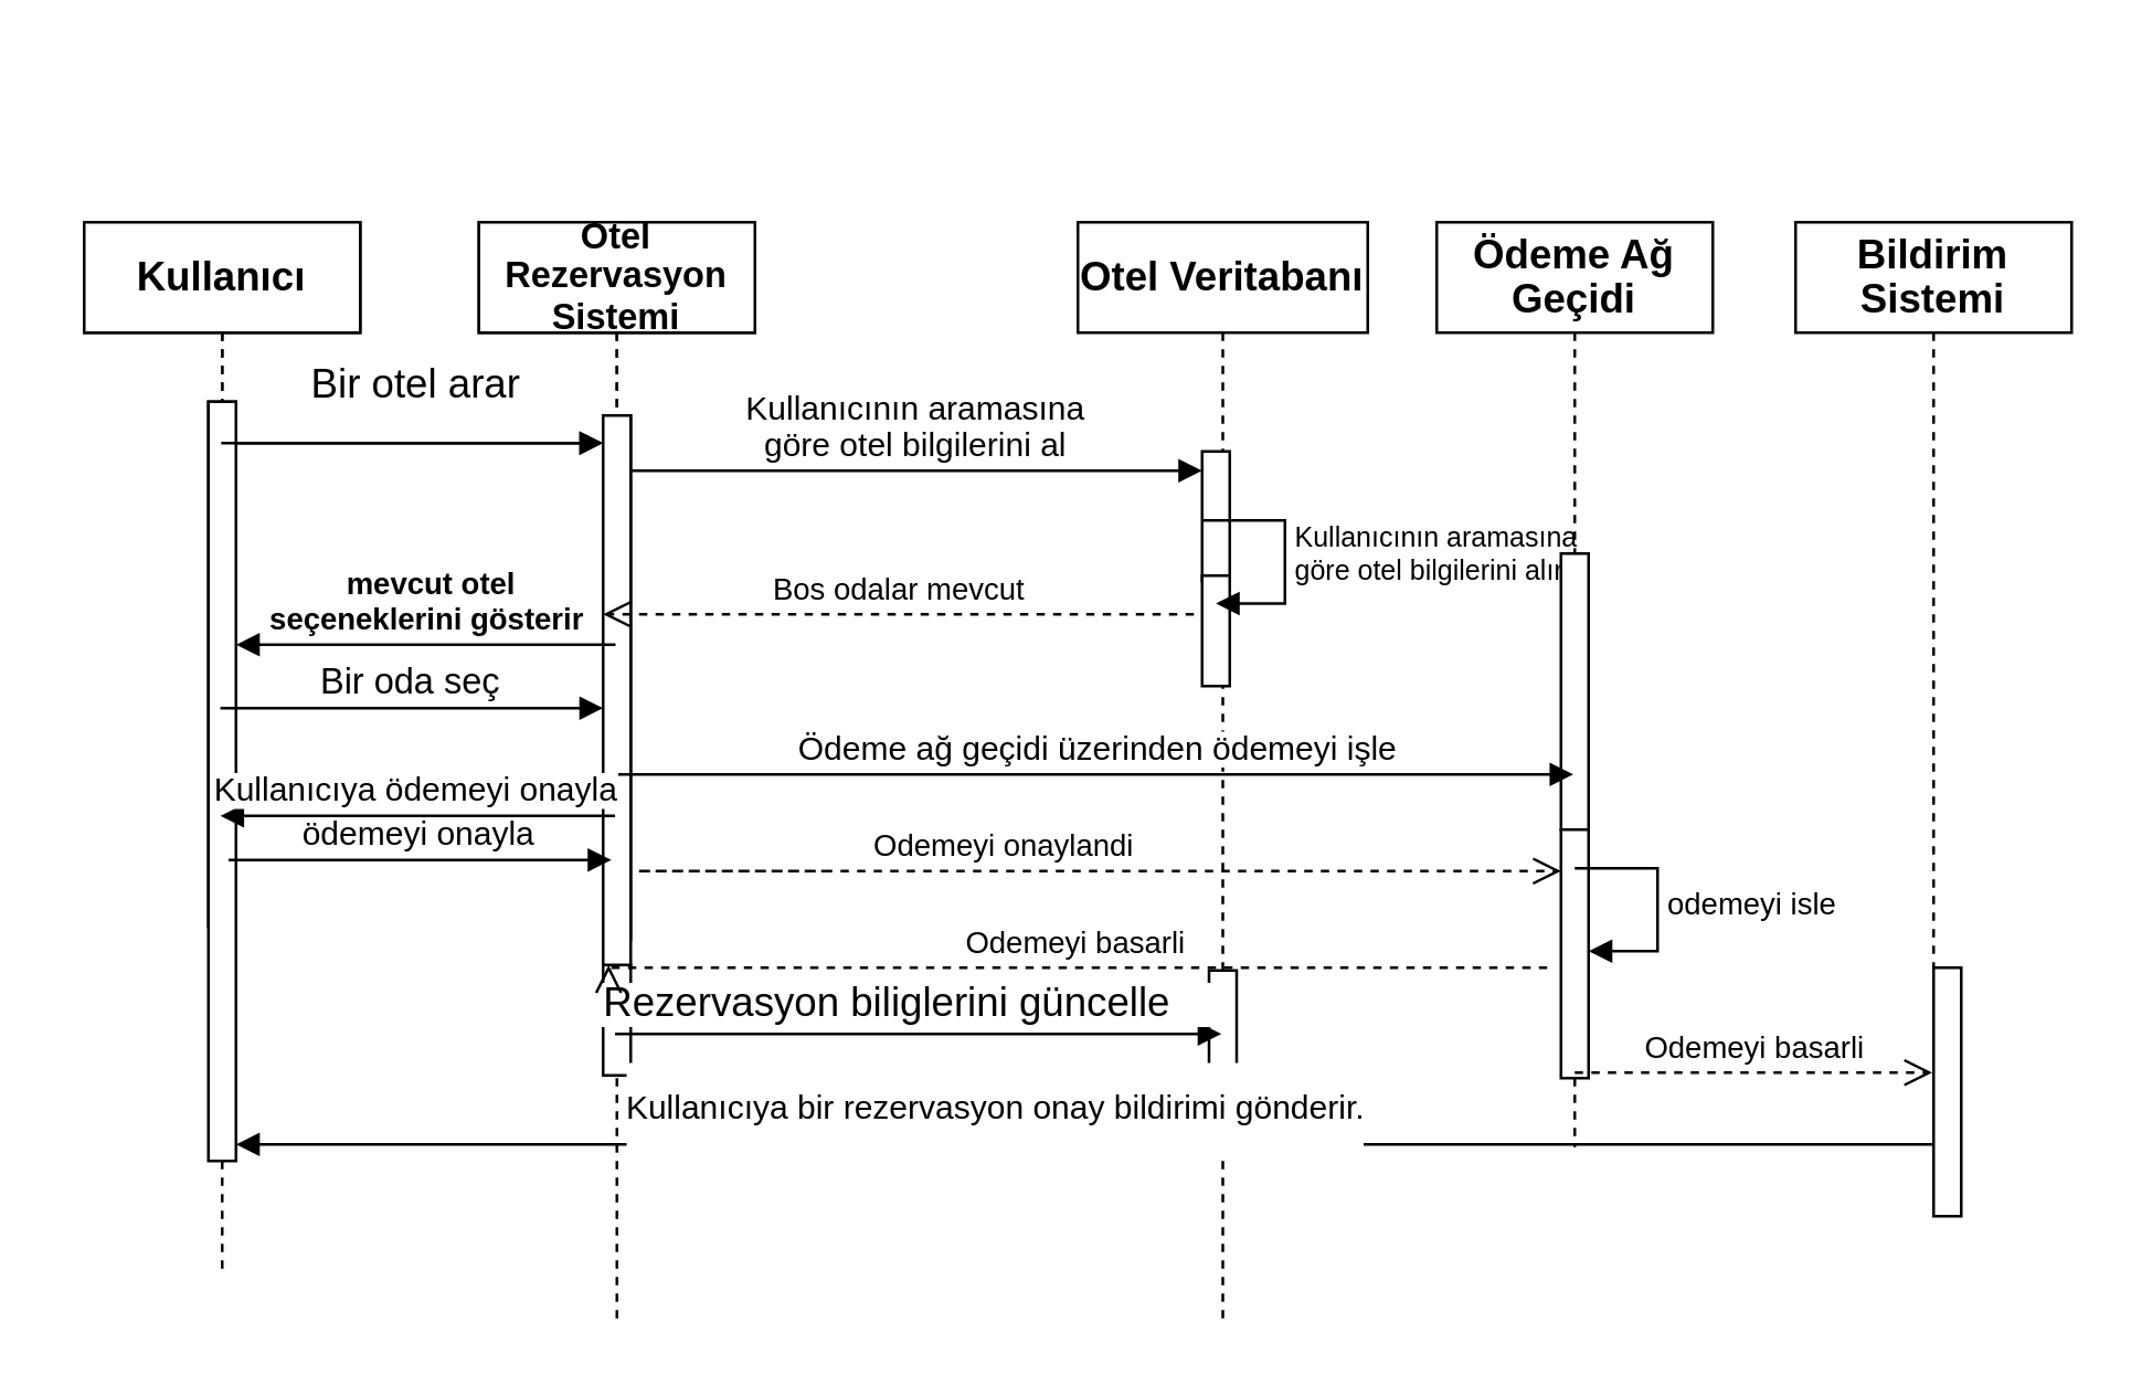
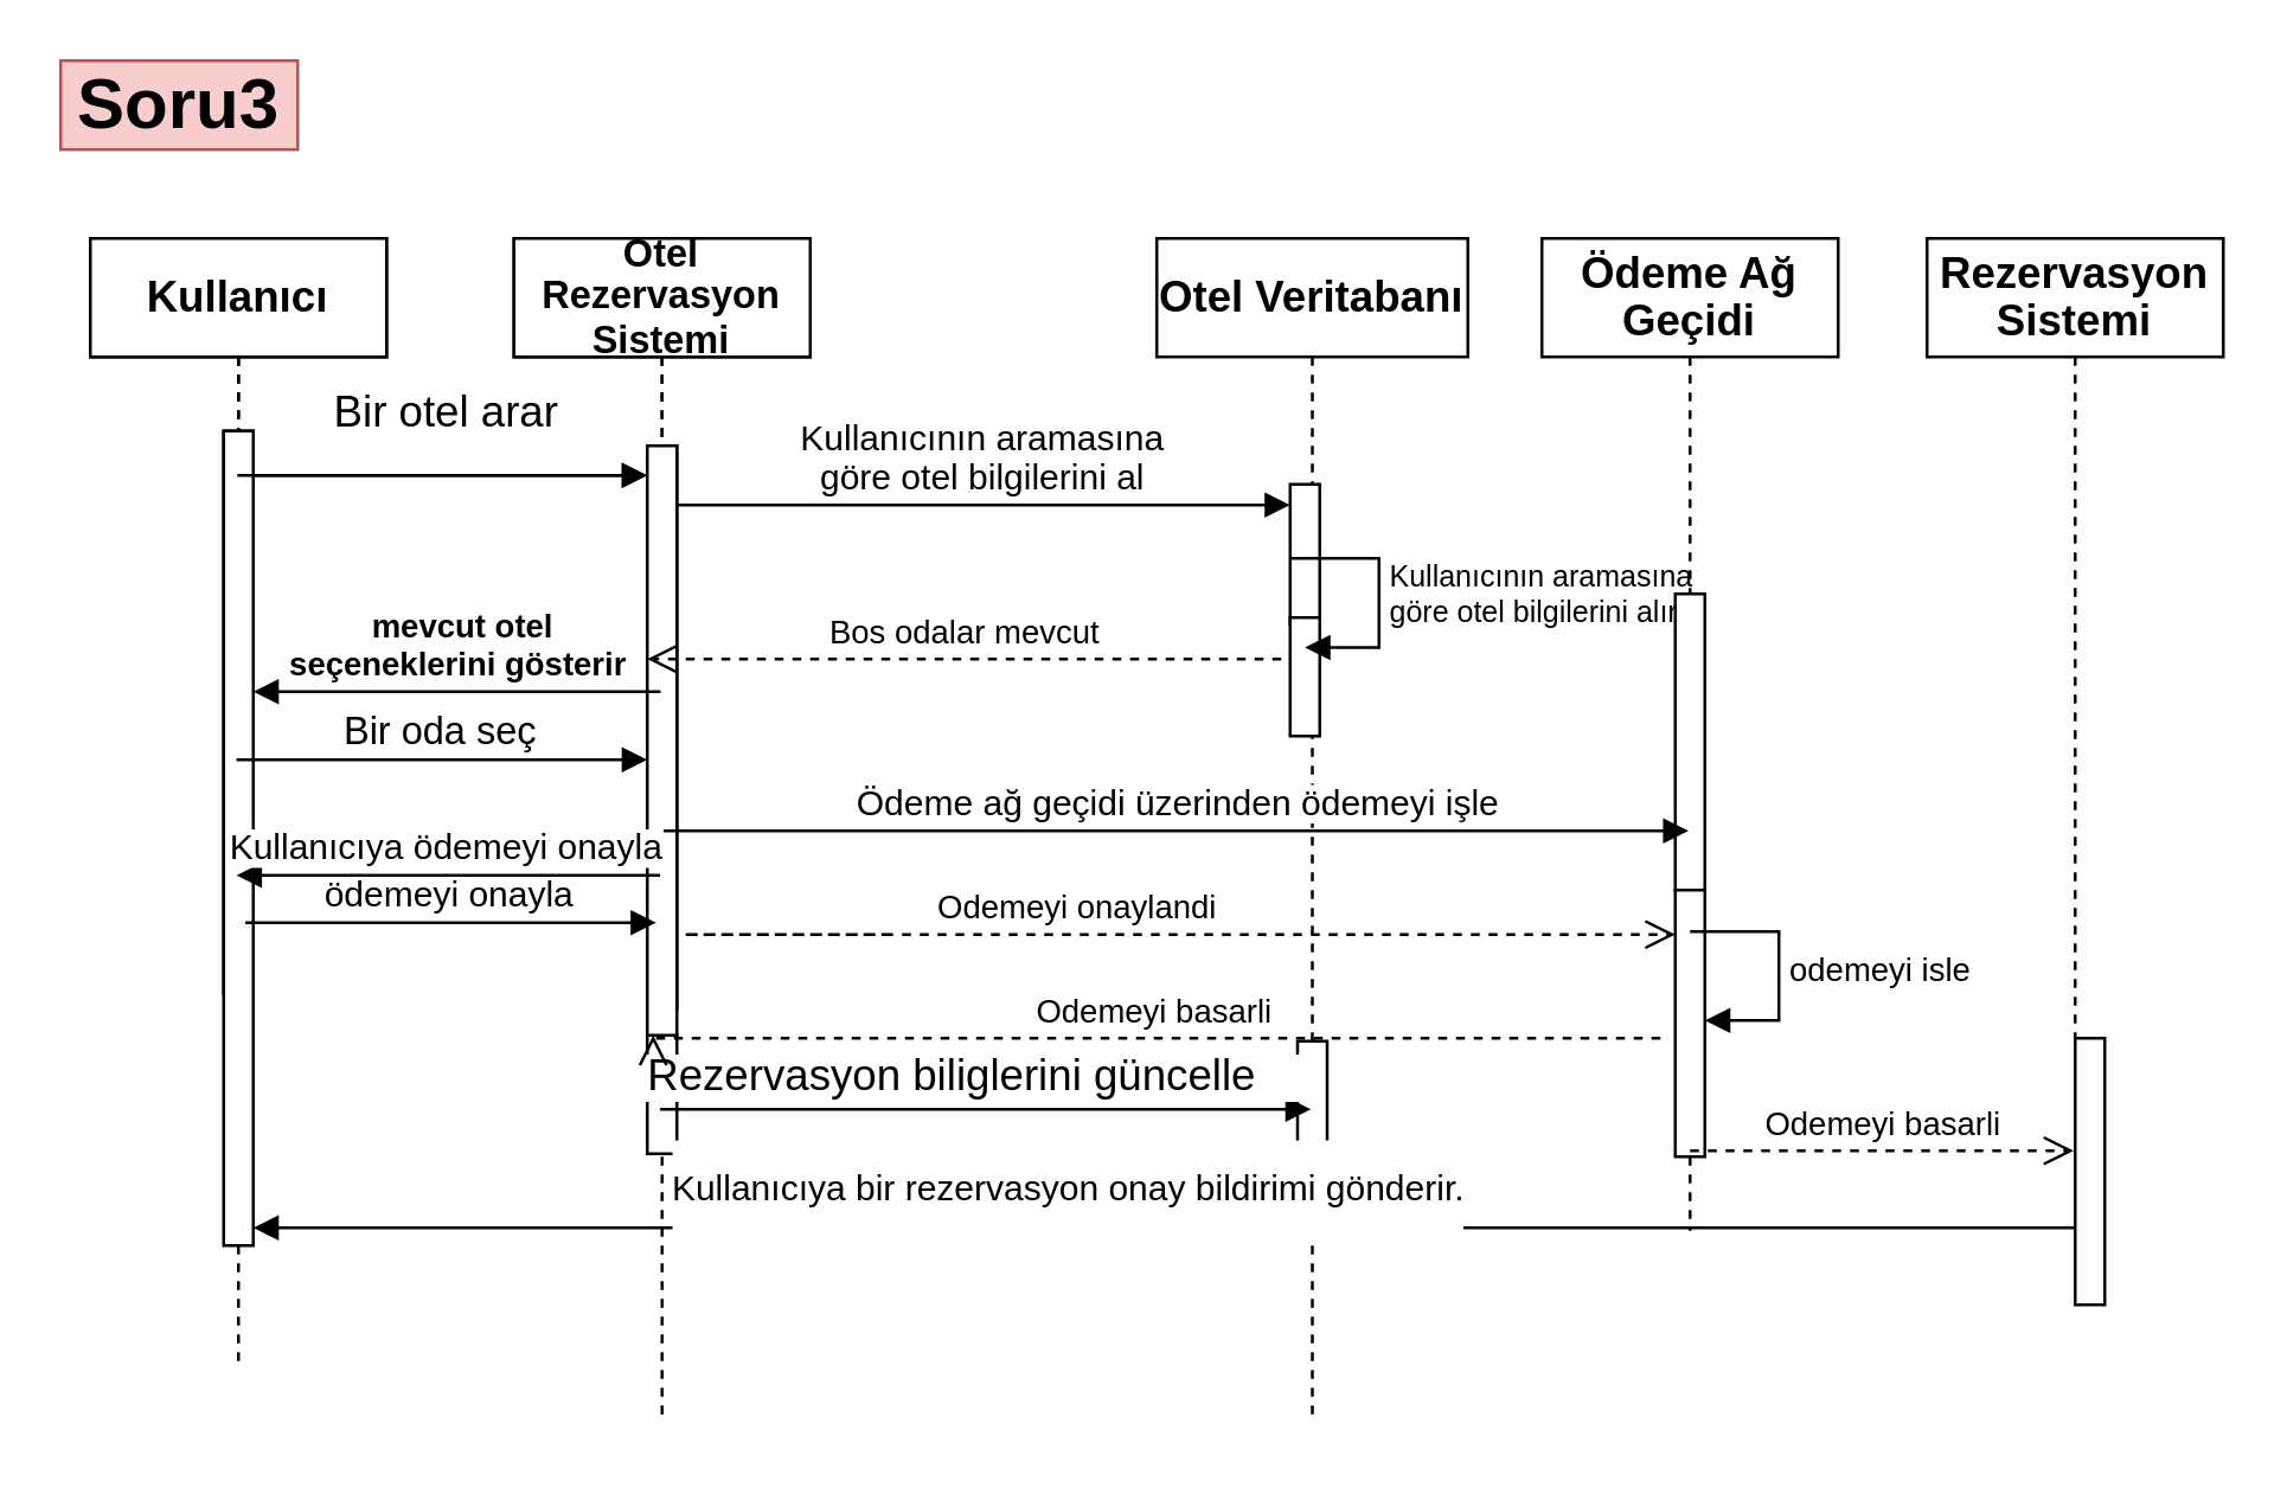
+ <mxCell id="12" value="&lt;h1&gt;Soru3&lt;/h1&gt;" style="html=1;whiteSpace=wrap;fillColor=#f8cecc;strokeColor=#b85450;" vertex="1" parent="1"><mxGeometry x="20" y="20" width="80" height="30" as="geometry" /></mxCell>
- <mxCell id="24" value="&lt;b&gt;&lt;span style=&quot;font-size: 11pt; line-height: 15.693px;&quot;&gt;Bildirim Sistemi&lt;/span&gt;&lt;/b&gt;" style="shape=umlLifeline;perimeter=lifelinePerimeter;whiteSpace=wrap;html=1;container=1;dropTarget=0;collapsible=0;recursiveResize=0;outlineConnect=0;portConstraint=eastwest;newEdgeStyle={&quot;curved&quot;:0,&quot;rounded&quot;:0};" vertex="1" parent="1"><mxGeometry x="650" y="80" width="100" height="360" as="geometry" /></mxCell>
+ <mxCell id="24" value="&lt;b&gt;&lt;span style=&quot;font-size: 11pt; line-height: 15.693px;&quot;&gt;Rezervasyon Sistemi&lt;/span&gt;&lt;/b&gt;" style="shape=umlLifeline;perimeter=lifelinePerimeter;whiteSpace=wrap;html=1;container=1;dropTarget=0;collapsible=0;recursiveResize=0;outlineConnect=0;portConstraint=eastwest;newEdgeStyle={&quot;curved&quot;:0,&quot;rounded&quot;:0};" vertex="1" parent="1"><mxGeometry x="650" y="80" width="100" height="360" as="geometry" /></mxCell>
